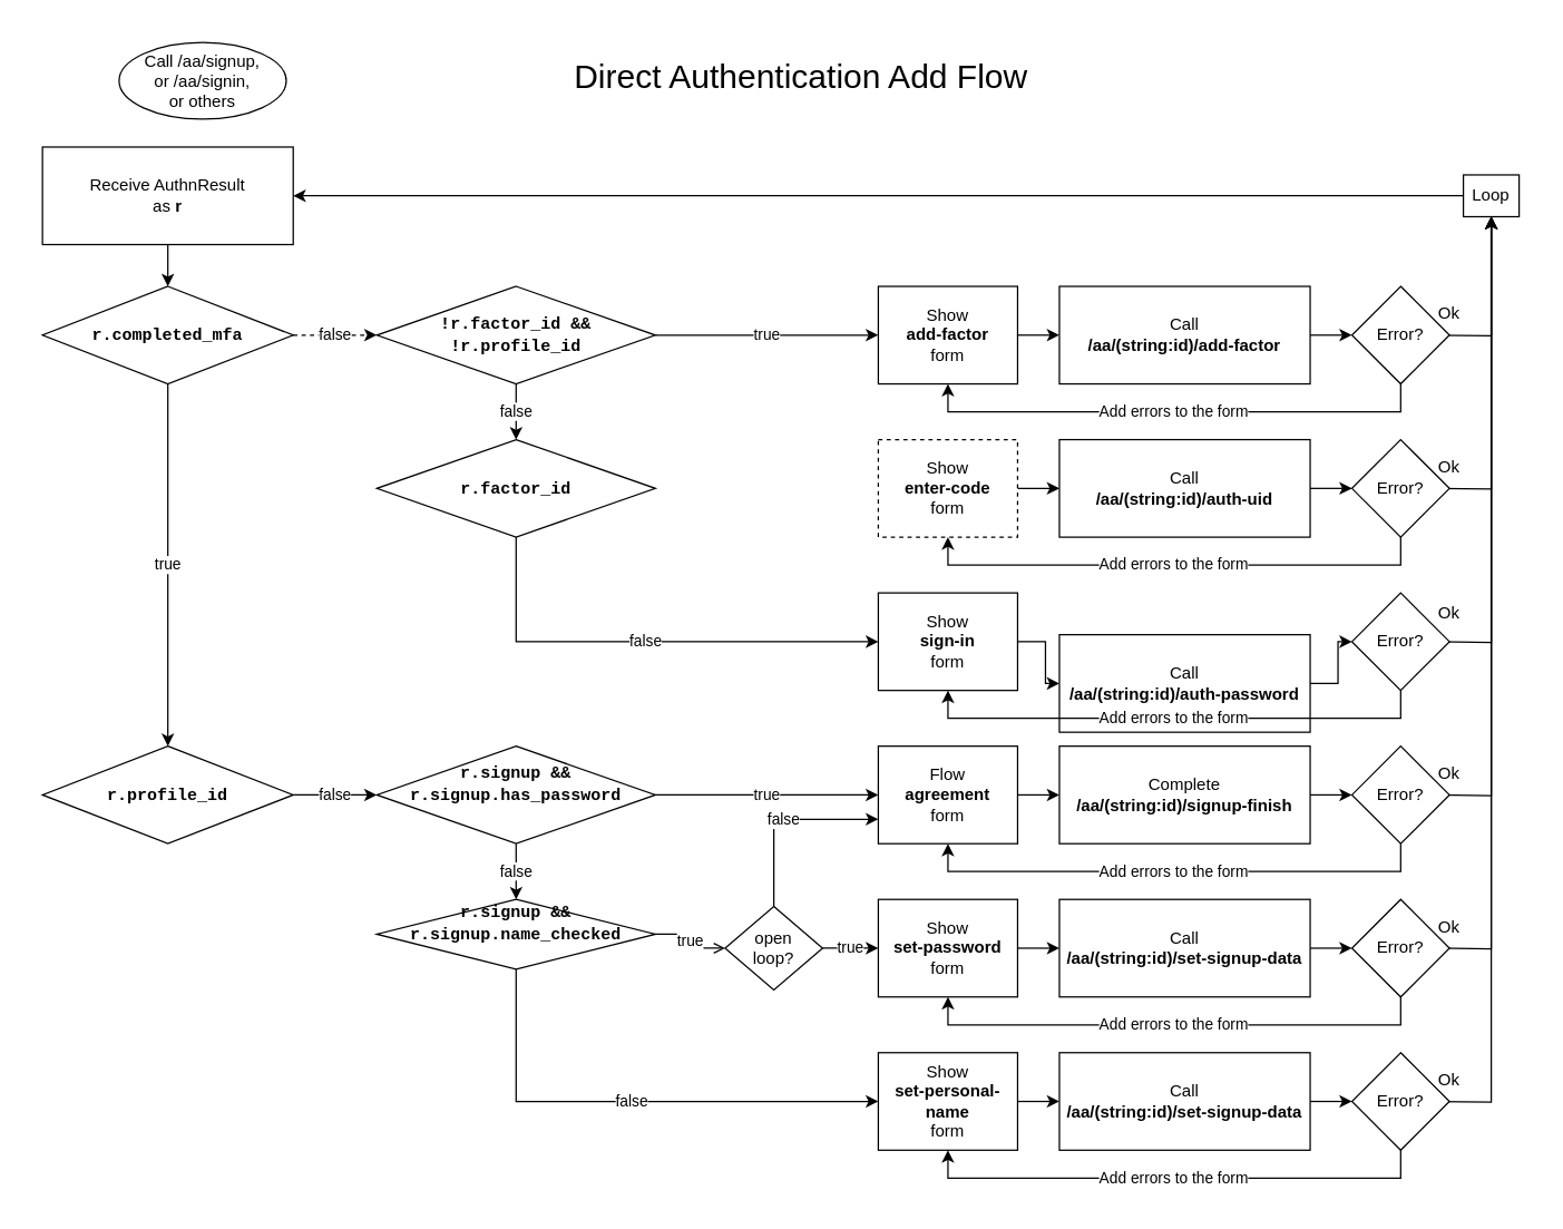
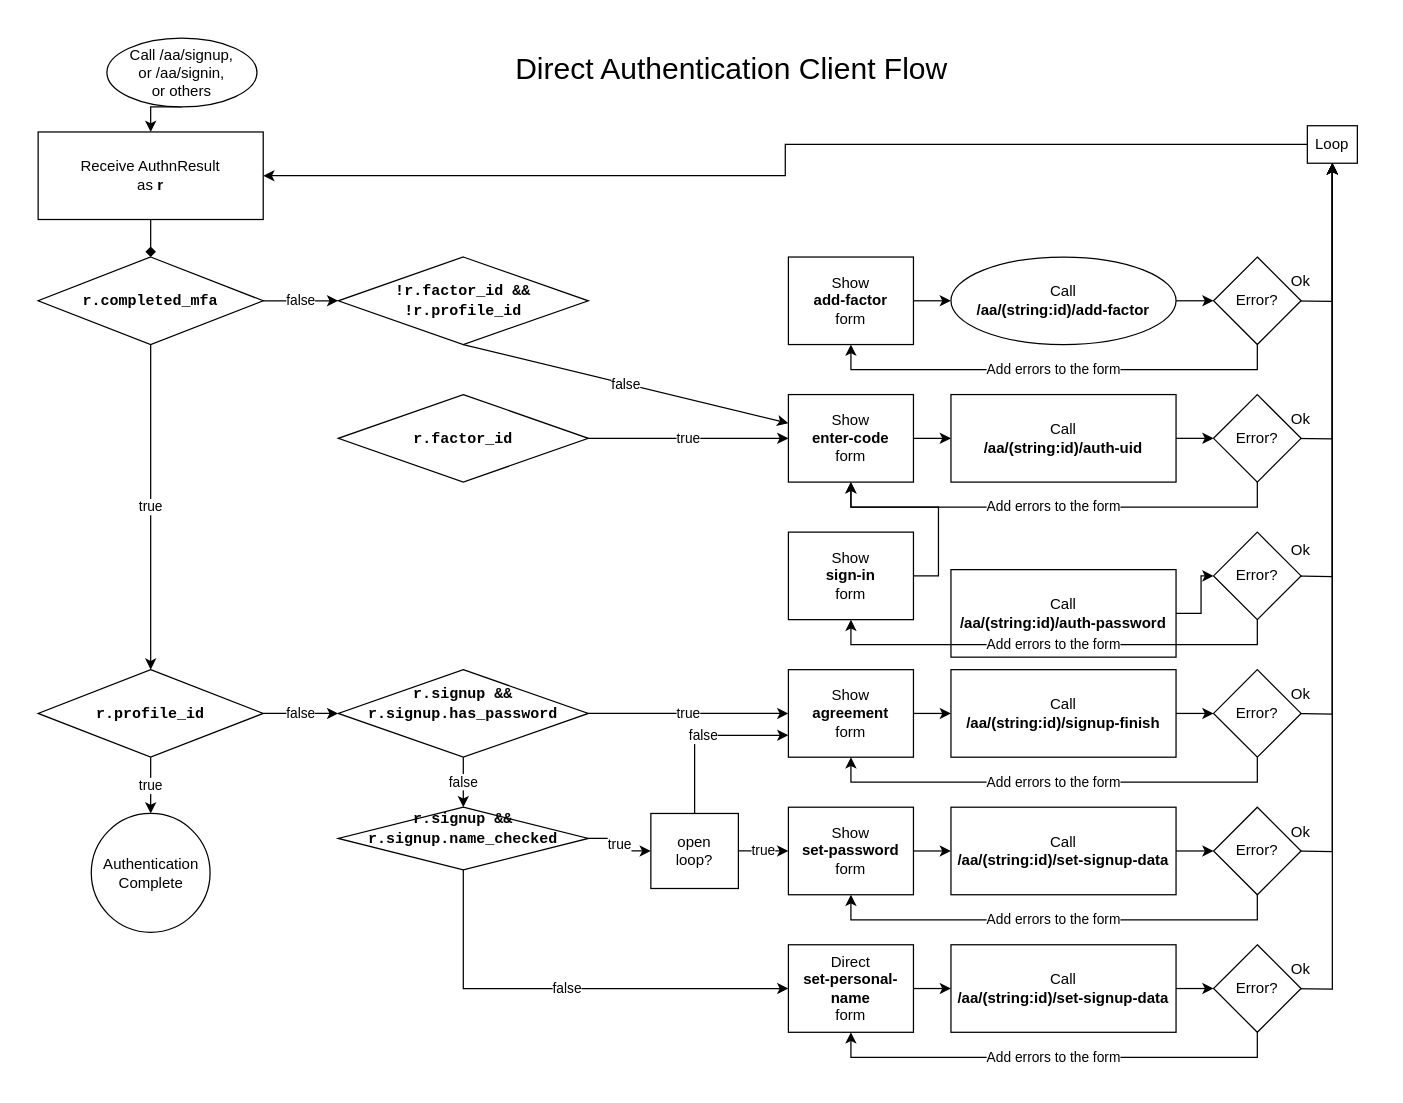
- <mxCell id="59" value="&lt;font style=&quot;font-size: 24px&quot;&gt;Direct Authentication Add Flow&lt;/font&gt;" style="text;html=1;resizable=0;points=[];autosize=1;align=left;verticalAlign=top;spacingTop=-4;" parent="1" vertex="1"><mxGeometry x="410" y="37.5" width="360" height="20" as="geometry" /></mxCell>
+ <mxCell id="59" value="&lt;font style=&quot;font-size: 24px&quot;&gt;Direct Authentication Client Flow&lt;/font&gt;" style="text;html=1;resizable=0;points=[];autosize=1;align=left;verticalAlign=top;spacingTop=-4;" parent="1" vertex="1"><mxGeometry x="410" y="37.5" width="360" height="20" as="geometry" /></mxCell>
+ <mxCell id="47" style="edgeStyle=orthogonalEdgeStyle;rounded=0;orthogonalLoop=1;jettySize=auto;html=1;exitX=0.5;exitY=1;exitDx=0;exitDy=0;entryX=0.5;entryY=0;entryDx=0;entryDy=0;" parent="1" source="48" target="43" edge="1"><mxGeometry relative="1" as="geometry" /></mxCell>
- <mxCell id="67" value="Loop" style="rounded=0;whiteSpace=wrap;html=1;" parent="1" vertex="1"><mxGeometry x="1050" y="125" width="40" height="30" as="geometry" /></mxCell>
+ <mxCell id="67" value="Loop" style="rounded=0;whiteSpace=wrap;html=1;" parent="1" vertex="1"><mxGeometry x="1045" y="100" width="40" height="30" as="geometry" /></mxCell>
- <mxCell id="42" style="edgeStyle=orthogonalEdgeStyle;rounded=0;orthogonalLoop=1;jettySize=auto;html=1;exitX=0.5;exitY=1;exitDx=0;exitDy=0;entryX=0.5;entryY=0;entryDx=0;entryDy=0;" parent="1" source="43" target="5" edge="1"><mxGeometry relative="1" as="geometry" /></mxCell>
+ <mxCell id="42" style="edgeStyle=orthogonalEdgeStyle;rounded=0;orthogonalLoop=1;jettySize=auto;html=1;exitX=0.5;exitY=1;exitDx=0;exitDy=0;entryX=0.5;entryY=0;entryDx=0;entryDy=0;endArrow=diamond;" parent="1" source="43" target="5" edge="1"><mxGeometry relative="1" as="geometry" /></mxCell>
- <mxCell id="3" value="false" style="rounded=0;orthogonalLoop=1;jettySize=auto;html=1;exitX=1;exitY=0.5;exitDx=0;exitDy=0;entryX=0;entryY=0.5;entryDx=0;entryDy=0;dashed=1;" parent="1" source="5" target="8" edge="1"><mxGeometry relative="1" as="geometry" /></mxCell>
+ <mxCell id="3" value="false" style="rounded=0;orthogonalLoop=1;jettySize=auto;html=1;exitX=1;exitY=0.5;exitDx=0;exitDy=0;entryX=0;entryY=0.5;entryDx=0;entryDy=0;" parent="1" source="5" target="8" edge="1"><mxGeometry relative="1" as="geometry" /></mxCell>
- <mxCell id="7" value="true" style="edgeStyle=none;rounded=0;orthogonalLoop=1;jettySize=auto;html=1;exitX=1;exitY=0.5;exitDx=0;exitDy=0;entryX=0;entryY=0.5;entryDx=0;entryDy=0;" parent="1" source="8" target="13" edge="1"><mxGeometry relative="1" as="geometry" /></mxCell>
- <mxCell id="38" value="Call&lt;br&gt;&lt;div&gt;&lt;b&gt;/aa/(string:id)/add-factor&lt;/b&gt;&lt;br&gt;&lt;/div&gt;" style="rounded=0;whiteSpace=wrap;html=1;" parent="1" vertex="1"><mxGeometry x="760" y="205" width="180" height="70" as="geometry" /></mxCell>
+ <mxCell id="38" value="Call&lt;br&gt;&lt;div&gt;&lt;b&gt;/aa/(string:id)/add-factor&lt;/b&gt;&lt;br&gt;&lt;/div&gt;" style="ellipse;whiteSpace=wrap;html=1;" parent="1" vertex="1"><mxGeometry x="760" y="205" width="180" height="70" as="geometry" /></mxCell>
- <mxCell id="6" value="false" style="edgeStyle=none;rounded=0;orthogonalLoop=1;jettySize=auto;html=1;exitX=0.5;exitY=1;exitDx=0;exitDy=0;entryX=0.5;entryY=0;entryDx=0;entryDy=0;" parent="1" source="8" target="11" edge="1"><mxGeometry relative="1" as="geometry" /></mxCell>
+ <mxCell id="6" value="false" style="edgeStyle=none;rounded=0;orthogonalLoop=1;jettySize=auto;html=1;exitX=0.5;exitY=1;exitDx=0;exitDy=0;" parent="1" source="8" target="15" edge="1"><mxGeometry relative="1" as="geometry" /></mxCell>
+ <mxCell id="9" value="true" style="edgeStyle=none;rounded=0;orthogonalLoop=1;jettySize=auto;html=1;exitX=1;exitY=0.5;exitDx=0;exitDy=0;entryX=0;entryY=0.5;entryDx=0;entryDy=0;" parent="1" source="11" target="15" edge="1"><mxGeometry relative="1" as="geometry" /></mxCell>
- <mxCell id="15" value="&lt;div&gt;Show&lt;/div&gt;&lt;div&gt;&lt;b&gt;enter-code&lt;/b&gt;&lt;/div&gt;&lt;div&gt;form&lt;b&gt;&lt;br&gt;&lt;/b&gt;&lt;/div&gt;" style="rounded=0;whiteSpace=wrap;html=1;dashed=1;" parent="1" vertex="1"><mxGeometry x="630" y="315" width="100" height="70" as="geometry" /></mxCell>
+ <mxCell id="15" value="&lt;div&gt;Show&lt;/div&gt;&lt;div&gt;&lt;b&gt;enter-code&lt;/b&gt;&lt;/div&gt;&lt;div&gt;form&lt;b&gt;&lt;br&gt;&lt;/b&gt;&lt;/div&gt;" style="rounded=0;whiteSpace=wrap;html=1;" parent="1" vertex="1"><mxGeometry x="630" y="315" width="100" height="70" as="geometry" /></mxCell>
- <mxCell id="10" value="false" style="edgeStyle=orthogonalEdgeStyle;rounded=0;orthogonalLoop=1;jettySize=auto;html=1;exitX=0.5;exitY=1;exitDx=0;exitDy=0;entryX=0;entryY=0.5;entryDx=0;entryDy=0;" parent="1" source="11" target="17" edge="1"><mxGeometry relative="1" as="geometry" /></mxCell>
- <mxCell id="16" style="edgeStyle=orthogonalEdgeStyle;rounded=0;orthogonalLoop=1;jettySize=auto;html=1;exitX=1;exitY=0.5;exitDx=0;exitDy=0;entryX=0;entryY=0.5;entryDx=0;entryDy=0;" parent="1" source="17" target="50" edge="1"><mxGeometry relative="1" as="geometry" /></mxCell>
+ <mxCell id="16" style="edgeStyle=orthogonalEdgeStyle;rounded=0;orthogonalLoop=1;jettySize=auto;html=1;exitX=1;exitY=0.5;exitDx=0;exitDy=0;" parent="1" source="17" target="15" edge="1"><mxGeometry relative="1" as="geometry" /></mxCell>
- <mxCell id="28" value="&lt;div&gt;Flow&lt;br&gt;&lt;/div&gt;&lt;div&gt;&lt;b&gt;agreement&lt;/b&gt;&lt;/div&gt;&lt;div&gt;form&lt;b&gt;&lt;br&gt;&lt;/b&gt;&lt;/div&gt;" style="rounded=0;whiteSpace=wrap;html=1;" parent="1" vertex="1"><mxGeometry x="630" y="535" width="100" height="70" as="geometry" /></mxCell>
+ <mxCell id="28" value="&lt;div&gt;Show&lt;br&gt;&lt;/div&gt;&lt;div&gt;&lt;b&gt;agreement&lt;/b&gt;&lt;/div&gt;&lt;div&gt;form&lt;b&gt;&lt;br&gt;&lt;/b&gt;&lt;/div&gt;" style="rounded=0;whiteSpace=wrap;html=1;" parent="1" vertex="1"><mxGeometry x="630" y="535" width="100" height="70" as="geometry" /></mxCell>
- <mxCell id="61" value="&lt;div&gt;Complete&lt;/div&gt;&lt;div&gt;&lt;b&gt;/aa/(string:id)/signup-finish&lt;/b&gt;&lt;br&gt;&lt;/div&gt;" style="rounded=0;whiteSpace=wrap;html=1;" parent="1" vertex="1"><mxGeometry x="760" y="535" width="180" height="70" as="geometry" /></mxCell>
+ <mxCell id="61" value="&lt;div&gt;Call&lt;/div&gt;&lt;div&gt;&lt;b&gt;/aa/(string:id)/signup-finish&lt;/b&gt;&lt;br&gt;&lt;/div&gt;" style="rounded=0;whiteSpace=wrap;html=1;" parent="1" vertex="1"><mxGeometry x="760" y="535" width="180" height="70" as="geometry" /></mxCell>
+ <mxCell id="19" value="true" style="edgeStyle=orthogonalEdgeStyle;rounded=0;orthogonalLoop=1;jettySize=auto;html=1;exitX=0.5;exitY=1;exitDx=0;exitDy=0;entryX=0.5;entryY=0;entryDx=0;entryDy=0;" parent="1" source="20" target="36" edge="1"><mxGeometry relative="1" as="geometry" /></mxCell>
- <mxCell id="25" value="&lt;div&gt;true&lt;/div&gt;" style="edgeStyle=orthogonalEdgeStyle;rounded=0;orthogonalLoop=1;jettySize=auto;html=1;exitX=1;exitY=0.5;exitDx=0;exitDy=0;entryX=0;entryY=0.5;entryDx=0;entryDy=0;endArrow=open;" parent="1" source="26" target="35" edge="1"><mxGeometry relative="1" as="geometry" /></mxCell>
+ <mxCell id="25" value="&lt;div&gt;true&lt;/div&gt;" style="edgeStyle=orthogonalEdgeStyle;rounded=0;orthogonalLoop=1;jettySize=auto;html=1;exitX=1;exitY=0.5;exitDx=0;exitDy=0;entryX=0;entryY=0.5;entryDx=0;entryDy=0;" parent="1" source="26" target="35" edge="1"><mxGeometry relative="1" as="geometry" /></mxCell>
- <mxCell id="35" value="&lt;div&gt;open&lt;br&gt;&lt;/div&gt;&lt;div&gt;loop?&lt;br&gt;&lt;/div&gt;" style="rhombus;whiteSpace=wrap;html=1;" parent="1" vertex="1"><mxGeometry x="520" y="650" width="70" height="60" as="geometry" /></mxCell>
+ <mxCell id="35" value="&lt;div&gt;open&lt;br&gt;&lt;/div&gt;&lt;div&gt;loop?&lt;br&gt;&lt;/div&gt;" style="whiteSpace=wrap;html=1;rounded=0;" parent="1" vertex="1"><mxGeometry x="520" y="650" width="70" height="60" as="geometry" /></mxCell>
+ <mxCell id="36" value="&lt;div&gt;Authentication&lt;/div&gt;&lt;div&gt;Complete&lt;br&gt;&lt;/div&gt;" style="ellipse;whiteSpace=wrap;html=1;aspect=fixed;" parent="1" vertex="1"><mxGeometry x="72.5" y="650" width="95" height="95" as="geometry" /></mxCell>
- <mxCell id="32" value="&lt;div&gt;Show&lt;/div&gt;&lt;div&gt;&lt;b&gt;set-personal-name&lt;/b&gt;&lt;/div&gt;&lt;div&gt;form&lt;b&gt;&lt;br&gt;&lt;/b&gt;&lt;/div&gt;" style="rounded=0;whiteSpace=wrap;html=1;" parent="1" vertex="1"><mxGeometry x="630" y="755" width="100" height="70" as="geometry" /></mxCell>
+ <mxCell id="32" value="&lt;div&gt;Direct&lt;/div&gt;&lt;div&gt;&lt;b&gt;set-personal-name&lt;/b&gt;&lt;/div&gt;&lt;div&gt;form&lt;b&gt;&lt;br&gt;&lt;/b&gt;&lt;/div&gt;" style="rounded=0;whiteSpace=wrap;html=1;" parent="1" vertex="1"><mxGeometry x="630" y="755" width="100" height="70" as="geometry" /></mxCell>
